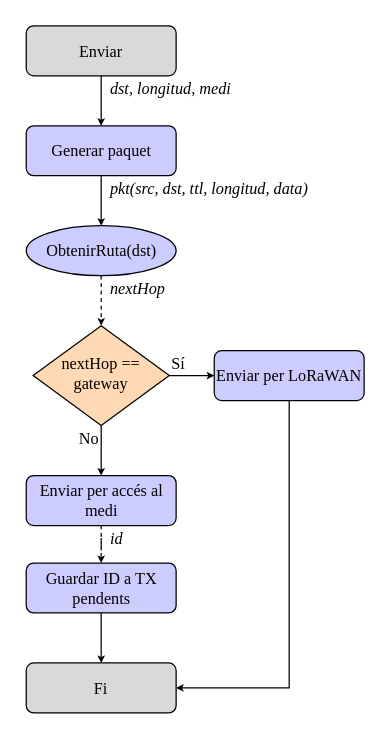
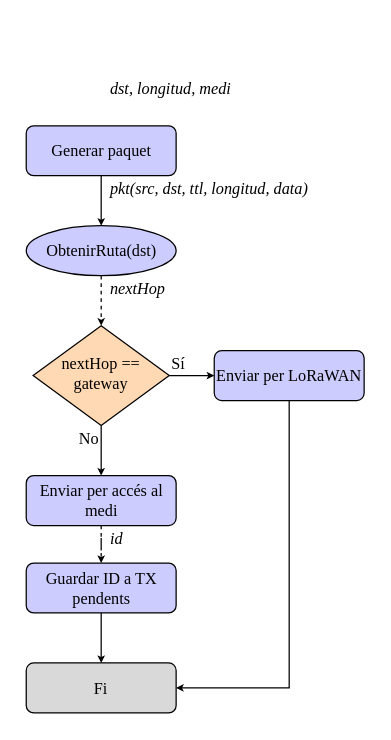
- <mxCell id="22" value="Enviar" style="rounded=1;fontSize=13;glass=0;strokeWidth=1;shadow=0;fontFamily=Computer Modern;fillColor=light-dark(#d9d9d9, #CCCCCC);fontStyle=0;verticalAlign=middle;" parent="1" vertex="1"><mxGeometry x="20.5" y="20" width="120" height="40" as="geometry" /></mxCell>
- <mxCell id="21" value="" style="edgeStyle=orthogonalEdgeStyle;rounded=0;orthogonalLoop=1;jettySize=auto;html=1;entryX=0.5;entryY=0;entryDx=0;entryDy=0;strokeColor=default;align=center;verticalAlign=middle;fontFamily=Helvetica;fontSize=11;fontColor=default;labelBackgroundColor=default;endArrow=classic;endSize=3;" parent="1" source="22" target="3" edge="1"><mxGeometry relative="1" as="geometry" /></mxCell>
